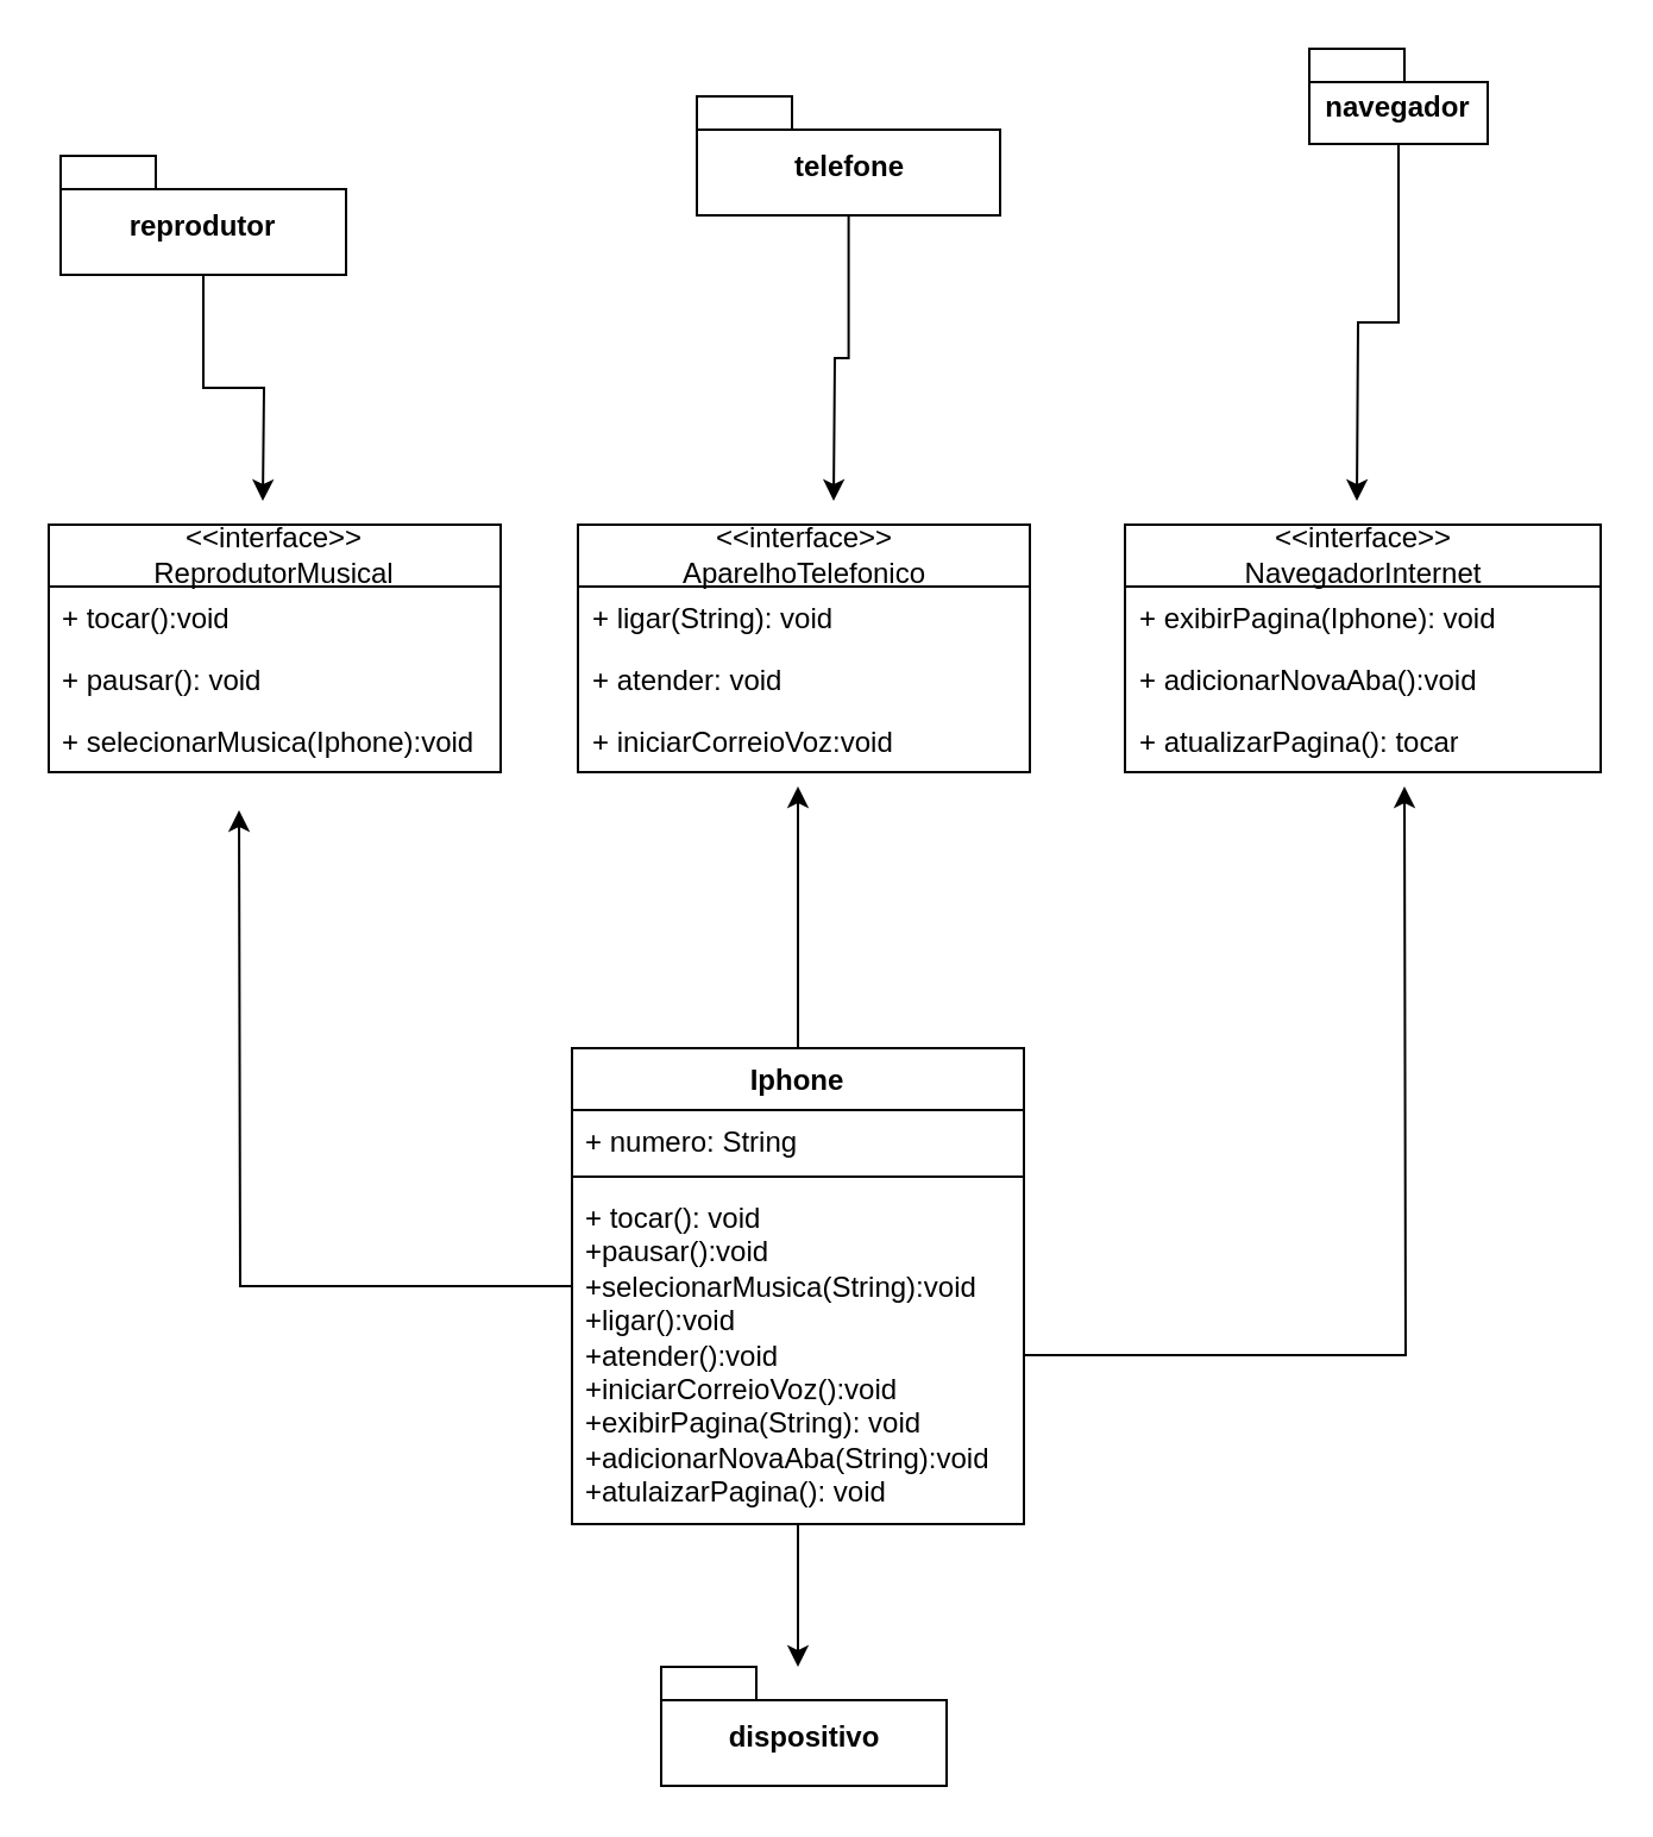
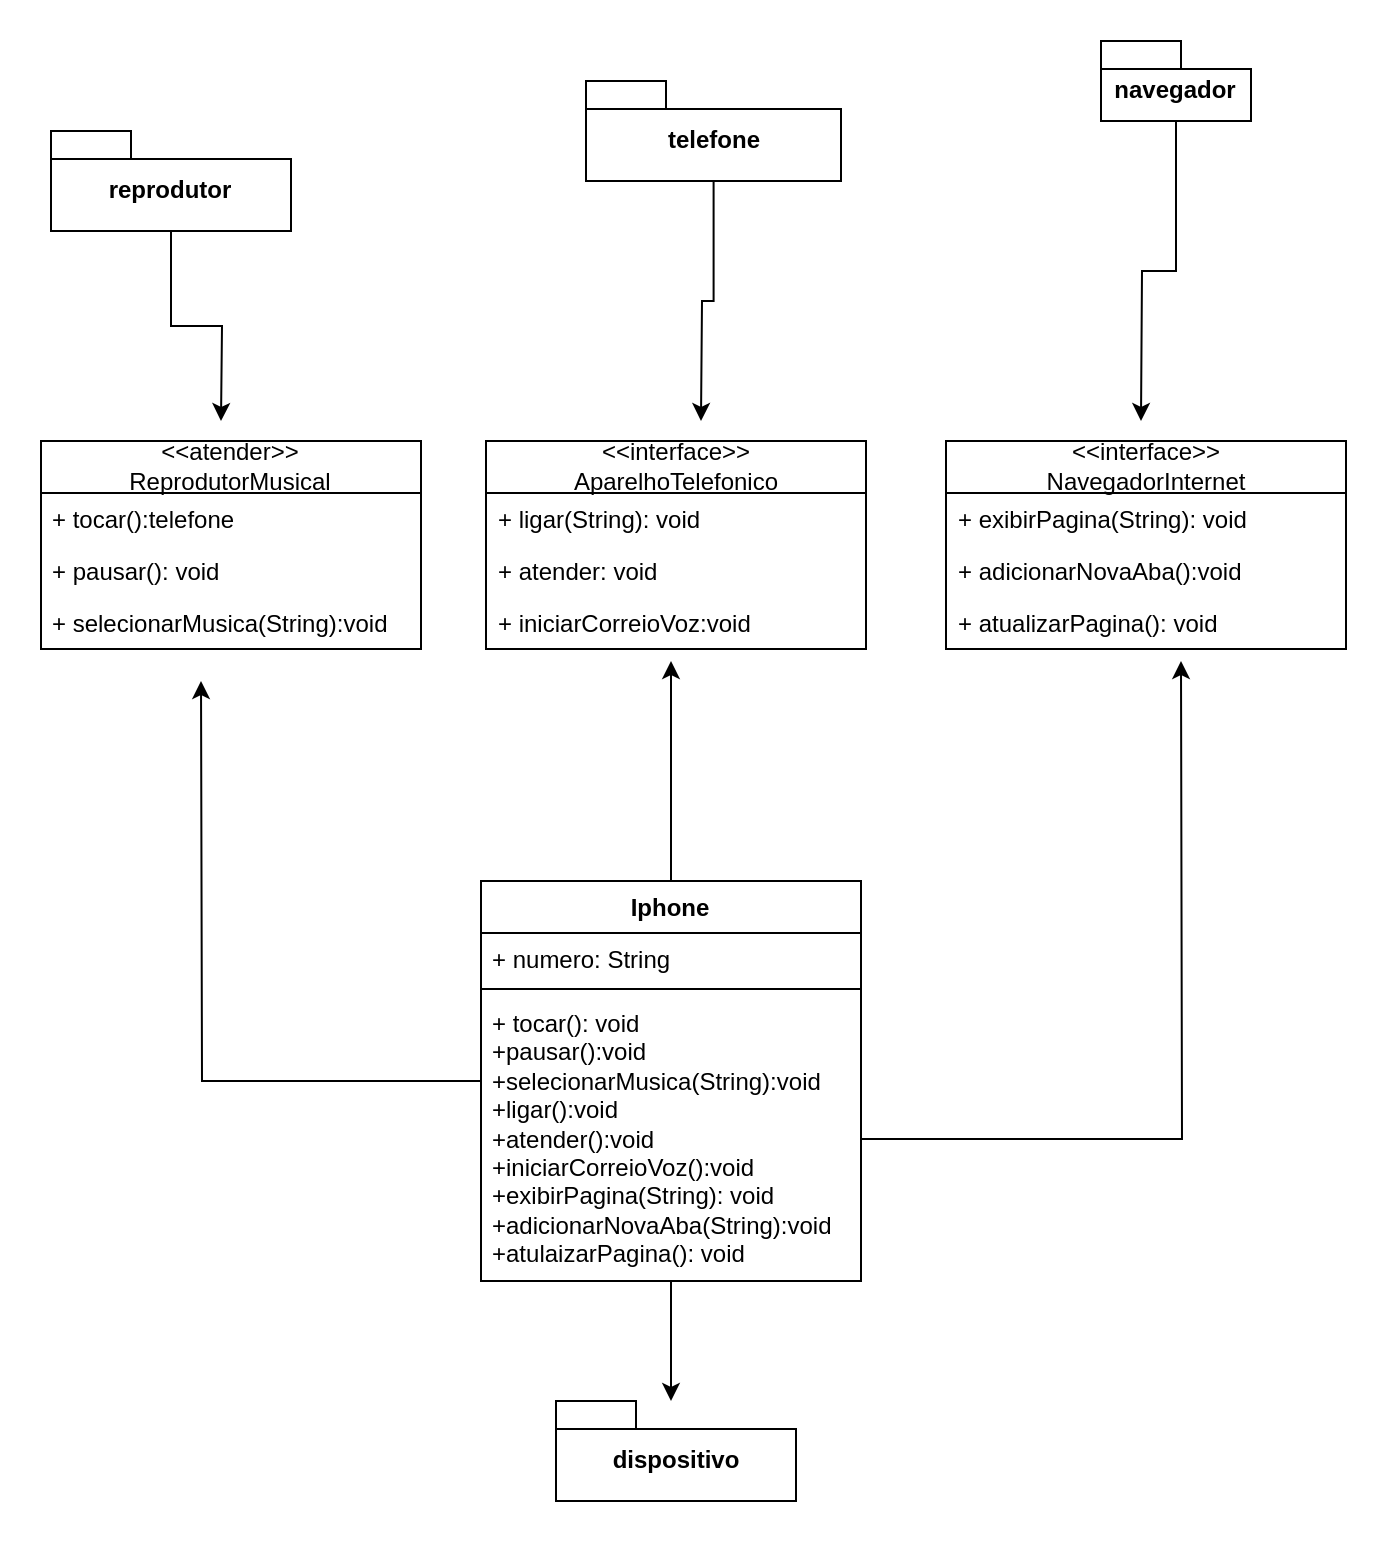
- <mxCell id="2" value="&lt;div&gt;&amp;lt;&amp;lt;interface&amp;gt;&amp;gt;&lt;/div&gt;ReprodutorMusical" style="swimlane;fontStyle=0;childLayout=stackLayout;horizontal=1;startSize=26;fillColor=none;horizontalStack=0;resizeParent=1;resizeParentMax=0;resizeLast=0;collapsible=1;marginBottom=0;whiteSpace=wrap;html=1;" vertex="1" parent="1"><mxGeometry x="20" y="220" width="190" height="104" as="geometry" /></mxCell>
+ <mxCell id="2" value="&lt;div&gt;&amp;lt;&amp;lt;atender&amp;gt;&amp;gt;&lt;/div&gt;ReprodutorMusical" style="swimlane;fontStyle=0;childLayout=stackLayout;horizontal=1;startSize=26;fillColor=none;horizontalStack=0;resizeParent=1;resizeParentMax=0;resizeLast=0;collapsible=1;marginBottom=0;whiteSpace=wrap;html=1;" vertex="1" parent="1"><mxGeometry x="20" y="220" width="190" height="104" as="geometry" /></mxCell>
- <mxCell id="3" value="+ tocar():void" style="text;strokeColor=none;fillColor=none;align=left;verticalAlign=top;spacingLeft=4;spacingRight=4;overflow=hidden;rotatable=0;points=[[0,0.5],[1,0.5]];portConstraint=eastwest;whiteSpace=wrap;html=1;" vertex="1" parent="2"><mxGeometry y="26" width="190" height="26" as="geometry" /></mxCell>
+ <mxCell id="3" value="+ tocar():telefone" style="text;strokeColor=none;fillColor=none;align=left;verticalAlign=top;spacingLeft=4;spacingRight=4;overflow=hidden;rotatable=0;points=[[0,0.5],[1,0.5]];portConstraint=eastwest;whiteSpace=wrap;html=1;" vertex="1" parent="2"><mxGeometry y="26" width="190" height="26" as="geometry" /></mxCell>
- <mxCell id="11" value="+ exibirPagina(Iphone): void" style="text;strokeColor=none;fillColor=none;align=left;verticalAlign=top;spacingLeft=4;spacingRight=4;overflow=hidden;rotatable=0;points=[[0,0.5],[1,0.5]];portConstraint=eastwest;whiteSpace=wrap;html=1;" vertex="1" parent="10"><mxGeometry y="26" width="200" height="26" as="geometry" /></mxCell>
+ <mxCell id="11" value="+ exibirPagina(String): void" style="text;strokeColor=none;fillColor=none;align=left;verticalAlign=top;spacingLeft=4;spacingRight=4;overflow=hidden;rotatable=0;points=[[0,0.5],[1,0.5]];portConstraint=eastwest;whiteSpace=wrap;html=1;" vertex="1" parent="10"><mxGeometry y="26" width="200" height="26" as="geometry" /></mxCell>
- <mxCell id="13" value="+ atualizarPagina(): tocar" style="text;strokeColor=none;fillColor=none;align=left;verticalAlign=top;spacingLeft=4;spacingRight=4;overflow=hidden;rotatable=0;points=[[0,0.5],[1,0.5]];portConstraint=eastwest;whiteSpace=wrap;html=1;" vertex="1" parent="10"><mxGeometry y="78" width="200" height="26" as="geometry" /></mxCell>
+ <mxCell id="13" value="+ atualizarPagina(): void" style="text;strokeColor=none;fillColor=none;align=left;verticalAlign=top;spacingLeft=4;spacingRight=4;overflow=hidden;rotatable=0;points=[[0,0.5],[1,0.5]];portConstraint=eastwest;whiteSpace=wrap;html=1;" vertex="1" parent="10"><mxGeometry y="78" width="200" height="26" as="geometry" /></mxCell>
- <mxCell id="5" value="+ selecionarMusica(Iphone):void" style="text;strokeColor=none;fillColor=none;align=left;verticalAlign=top;spacingLeft=4;spacingRight=4;overflow=hidden;rotatable=0;points=[[0,0.5],[1,0.5]];portConstraint=eastwest;whiteSpace=wrap;html=1;" vertex="1" parent="2"><mxGeometry y="78" width="190" height="26" as="geometry" /></mxCell>
+ <mxCell id="5" value="+ selecionarMusica(String):void" style="text;strokeColor=none;fillColor=none;align=left;verticalAlign=top;spacingLeft=4;spacingRight=4;overflow=hidden;rotatable=0;points=[[0,0.5],[1,0.5]];portConstraint=eastwest;whiteSpace=wrap;html=1;" vertex="1" parent="2"><mxGeometry y="78" width="190" height="26" as="geometry" /></mxCell>
